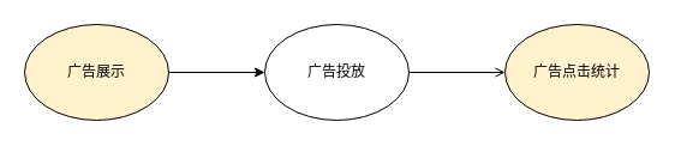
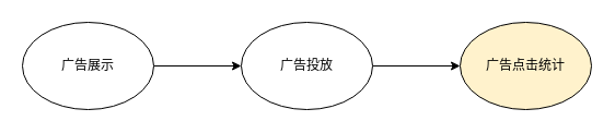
- <mxCell id="3" value="广告展示" style="ellipse;whiteSpace=wrap;html=1;fillColor=#fff2cc;" vertex="1" parent="1"><mxGeometry x="20" y="20" width="120" height="80" as="geometry" /></mxCell>
+ <mxCell id="3" value="广告展示" style="ellipse;whiteSpace=wrap;html=1;" vertex="1" parent="1"><mxGeometry x="20" y="20" width="120" height="80" as="geometry" /></mxCell>
- <mxCell id="4" value="" style="edgeStyle=orthogonalEdgeStyle;rounded=0;orthogonalLoop=1;jettySize=auto;html=1;endArrow=open;" edge="1" parent="1" source="5" target="6"><mxGeometry relative="1" as="geometry" /></mxCell>
+ <mxCell id="4" value="" style="edgeStyle=orthogonalEdgeStyle;rounded=0;orthogonalLoop=1;jettySize=auto;html=1;" edge="1" parent="1" source="5" target="6"><mxGeometry relative="1" as="geometry" /></mxCell>
